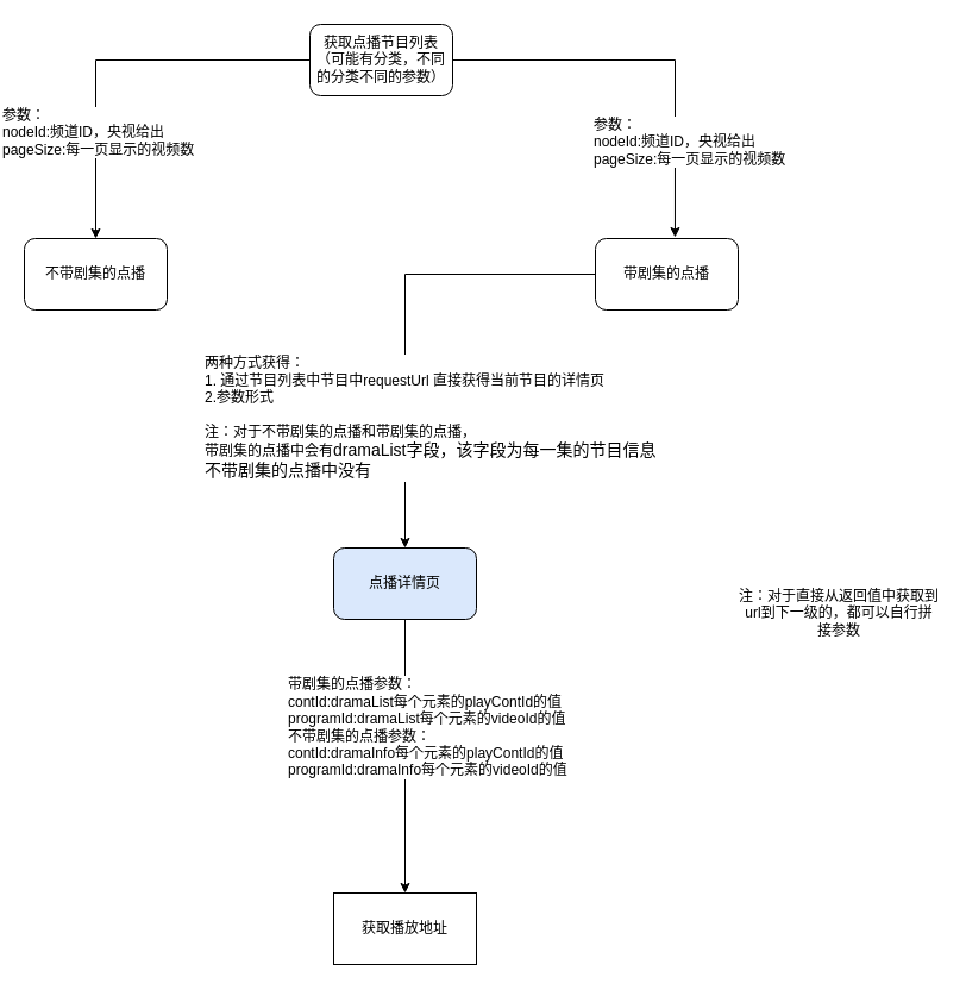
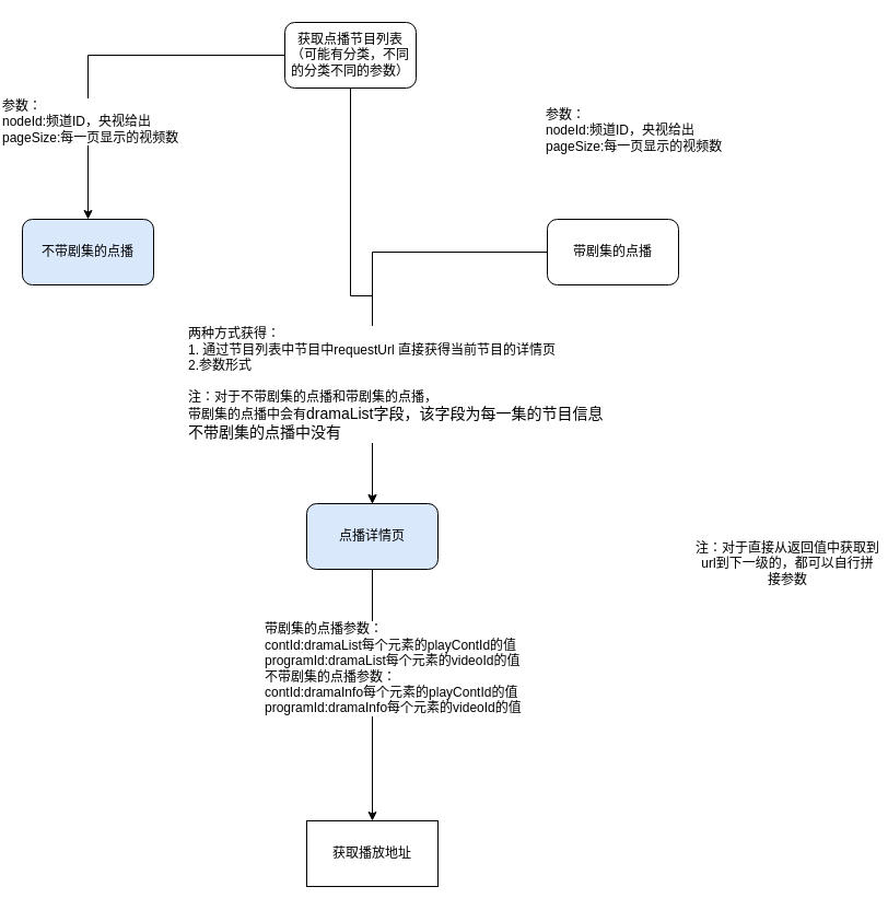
- <mxCell id="4" style="edgeStyle=orthogonalEdgeStyle;rounded=0;orthogonalLoop=1;jettySize=auto;html=1;entryX=0.558;entryY=-0.017;entryDx=0;entryDy=0;entryPerimeter=0;" edge="1" parent="1" source="5" target="9"><mxGeometry relative="1" as="geometry" /></mxCell>
+ <mxCell id="4" style="edgeStyle=orthogonalEdgeStyle;rounded=0;orthogonalLoop=1;jettySize=auto;html=1;" edge="1" parent="1" source="5" target="12"><mxGeometry relative="1" as="geometry" /></mxCell>
- <mxCell id="6" value="不带剧集的点播" style="rounded=1;whiteSpace=wrap;html=1;" vertex="1" parent="1"><mxGeometry x="20" y="200" width="120" height="60" as="geometry" /></mxCell>
+ <mxCell id="6" value="不带剧集的点播" style="rounded=1;whiteSpace=wrap;html=1;fillColor=#dae8fc;" vertex="1" parent="1"><mxGeometry x="20" y="200" width="120" height="60" as="geometry" /></mxCell>
- <mxCell id="15" value="注：对于直接从返回值中获取到url到下一级的，都可以自行拼接参数" style="text;html=1;strokeColor=none;fillColor=none;align=center;verticalAlign=middle;whiteSpace=wrap;rounded=0;" vertex="1" parent="1"><mxGeometry x="620" y="470" width="170" height="90" as="geometry" /></mxCell>
+ <mxCell id="15" value="注：对于直接从返回值中获取到url到下一级的，都可以自行拼接参数" style="text;html=1;strokeColor=none;fillColor=none;align=center;verticalAlign=middle;whiteSpace=wrap;rounded=0;" vertex="1" parent="1"><mxGeometry x="635" y="470" width="170" height="90" as="geometry" /></mxCell>
